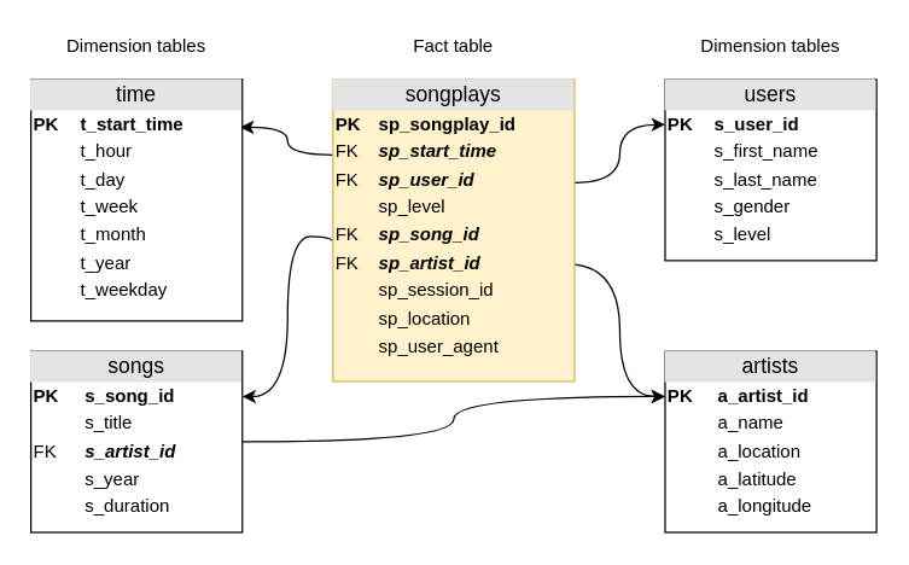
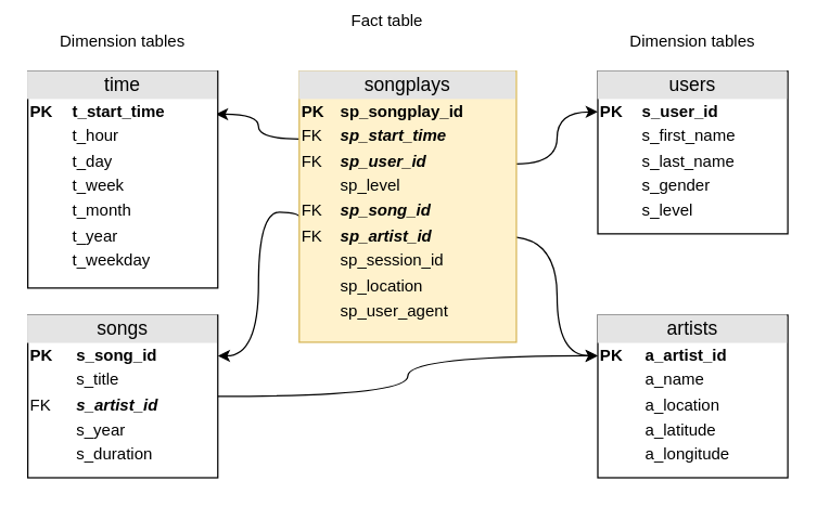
- <mxCell id="11" value="Fact table" style="text;html=1;strokeColor=none;fillColor=none;align=center;verticalAlign=middle;whiteSpace=wrap;rounded=0;" parent="1" vertex="1"><mxGeometry x="265" y="20" width="70" height="20" as="geometry" /></mxCell>
+ <mxCell id="11" value="Fact table" style="text;html=1;strokeColor=none;fillColor=none;align=center;verticalAlign=middle;whiteSpace=wrap;rounded=0;" parent="1" vertex="1"><mxGeometry x="250" y="5" width="70" height="20" as="geometry" /></mxCell>
